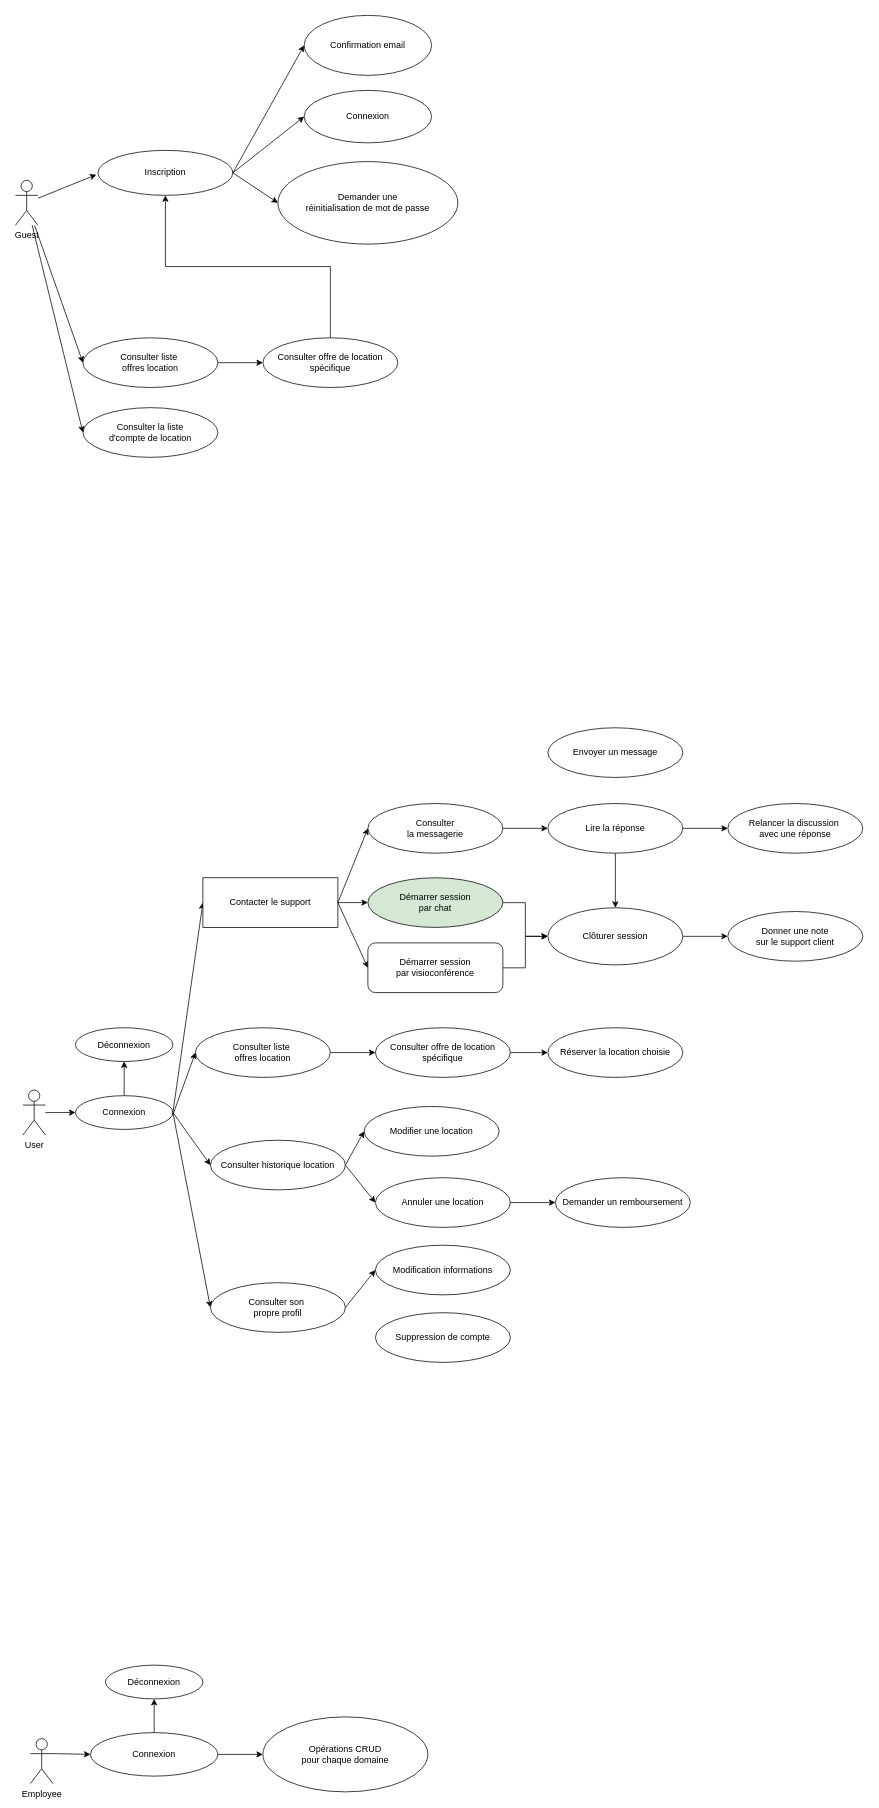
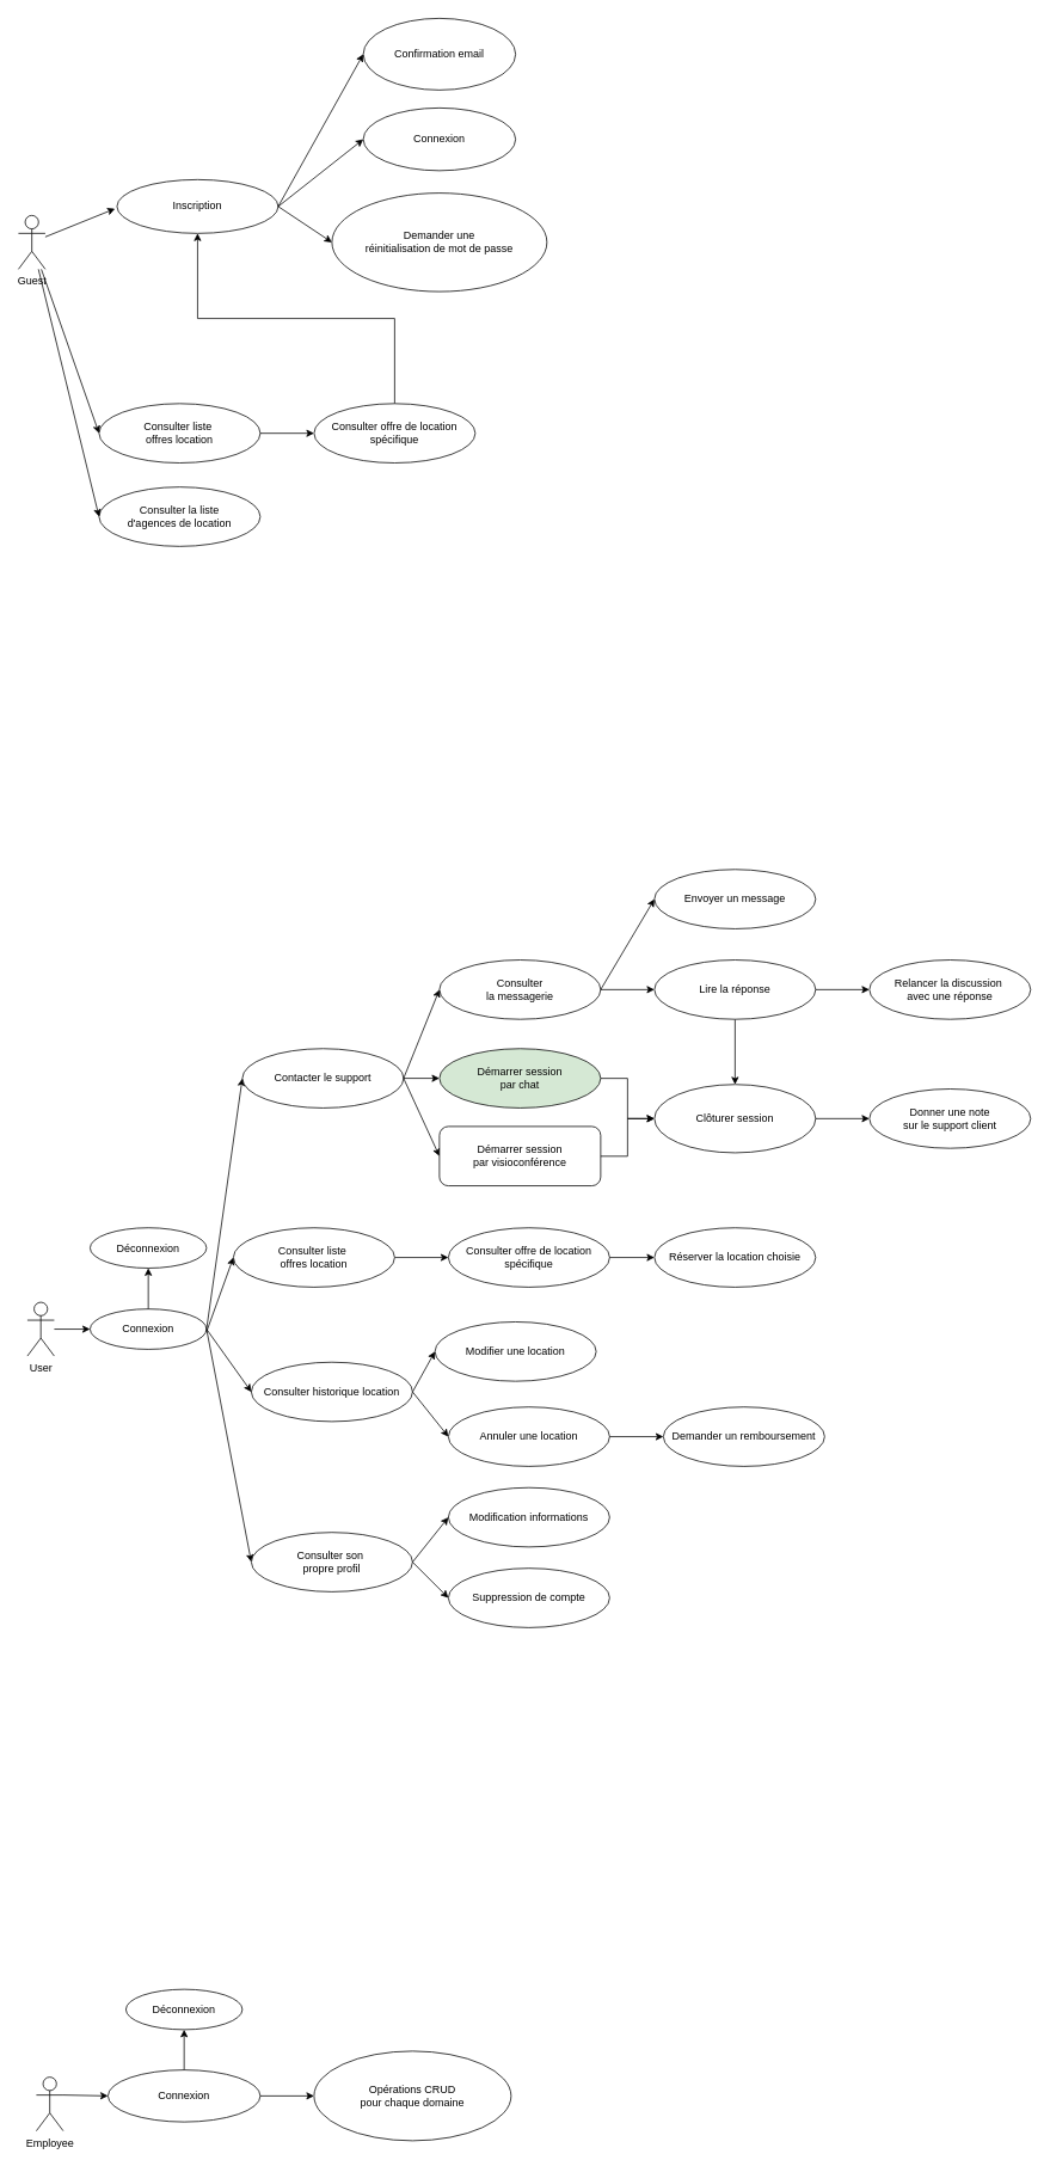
- <mxCell id="16" value="Consulter la liste&lt;div&gt;d'compte de location&lt;/div&gt;" style="ellipse;whiteSpace=wrap;html=1;" parent="1" vertex="1"><mxGeometry x="110" y="543.12" width="180" height="66.25" as="geometry" /></mxCell>
+ <mxCell id="16" value="Consulter la liste&lt;div&gt;d'agences de location&lt;/div&gt;" style="ellipse;whiteSpace=wrap;html=1;" parent="1" vertex="1"><mxGeometry x="110" y="543.12" width="180" height="66.25" as="geometry" /></mxCell>
+ <mxCell id="34" value="" style="endArrow=classic;html=1;rounded=0;exitX=1;exitY=0.5;exitDx=0;exitDy=0;entryX=0;entryY=0.5;entryDx=0;entryDy=0;" parent="1" source="26" target="36" edge="1"><mxGeometry width="50" height="50" relative="1" as="geometry"><mxPoint x="800" y="1091" as="sourcePoint" /><mxPoint x="760" y="1041" as="targetPoint" /></mxGeometry></mxCell>
- <mxCell id="25" value="Contacter le support" style="whiteSpace=wrap;html=1;rounded=0;" parent="1" vertex="1"><mxGeometry x="270" y="1170" width="180" height="66.25" as="geometry" /></mxCell>
+ <mxCell id="25" value="Contacter le support" style="ellipse;whiteSpace=wrap;html=1;" parent="1" vertex="1"><mxGeometry x="270" y="1170" width="180" height="66.25" as="geometry" /></mxCell>
+ <mxCell id="61" value="" style="endArrow=classic;html=1;rounded=0;exitX=1;exitY=0.5;exitDx=0;exitDy=0;entryX=0;entryY=0.5;entryDx=0;entryDy=0;" parent="1" source="57" target="60" edge="1"><mxGeometry width="50" height="50" relative="1" as="geometry"><mxPoint x="450" y="1653" as="sourcePoint" /><mxPoint x="490" y="1703" as="targetPoint" /></mxGeometry></mxCell>
